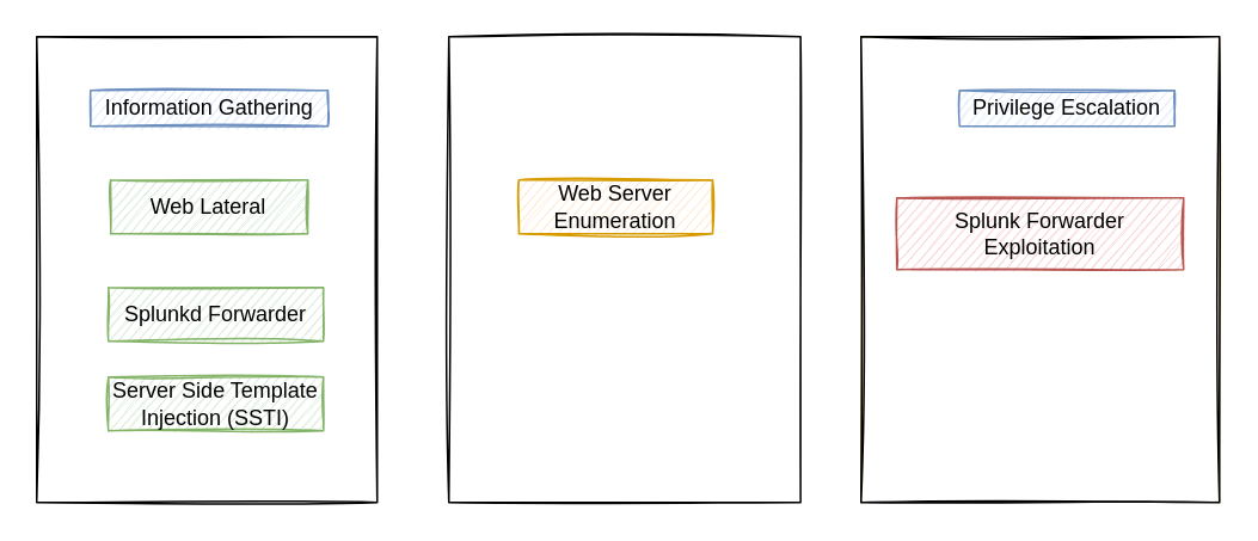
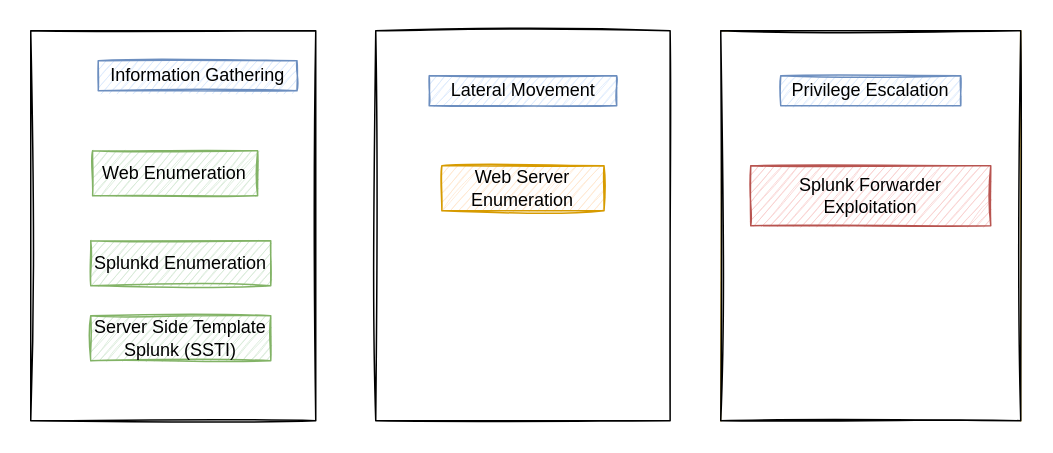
- <mxCell id="14" value="Information Gathering" style="text;html=1;fillColor=#dae8fc;align=center;verticalAlign=middle;whiteSpace=wrap;rounded=0;sketch=1;strokeColor=#6c8ebf;" parent="1" vertex="1"><mxGeometry x="50" y="50" width="132.5" height="20" as="geometry" /></mxCell>
+ <mxCell id="14" value="Information Gathering" style="text;html=1;fillColor=#dae8fc;align=center;verticalAlign=middle;whiteSpace=wrap;rounded=0;sketch=1;strokeColor=#6c8ebf;" parent="1" vertex="1"><mxGeometry x="65" y="40" width="132.5" height="20" as="geometry" /></mxCell>
+ <mxCell id="8" value="Lateral Movement" style="text;html=1;fillColor=#dae8fc;align=center;verticalAlign=middle;whiteSpace=wrap;rounded=0;sketch=1;strokeColor=#6c8ebf;" parent="6" vertex="1"><mxGeometry x="35.63" y="30" width="125" height="20" as="geometry" /></mxCell>
- <mxCell id="4" value="Privilege Escalation" style="text;html=1;fillColor=#dae8fc;align=center;verticalAlign=middle;whiteSpace=wrap;rounded=0;sketch=1;strokeColor=#6c8ebf;" parent="1" vertex="1"><mxGeometry x="535" y="50" width="120" height="20" as="geometry" /></mxCell>
+ <mxCell id="4" value="Privilege Escalation" style="text;html=1;fillColor=#dae8fc;align=center;verticalAlign=middle;whiteSpace=wrap;rounded=0;sketch=1;strokeColor=#6c8ebf;" parent="1" vertex="1"><mxGeometry x="520" y="50" width="120" height="20" as="geometry" /></mxCell>
- <mxCell id="11" value="Web Lateral" style="text;html=1;fillColor=#d5e8d4;align=center;verticalAlign=middle;whiteSpace=wrap;rounded=0;sketch=1;strokeColor=#82b366;" parent="1" vertex="1"><mxGeometry x="61.25" y="100" width="110" height="30" as="geometry" /></mxCell>
+ <mxCell id="11" value="Web Enumeration" style="text;html=1;fillColor=#d5e8d4;align=center;verticalAlign=middle;whiteSpace=wrap;rounded=0;sketch=1;strokeColor=#82b366;" parent="1" vertex="1"><mxGeometry x="61.25" y="100" width="110" height="30" as="geometry" /></mxCell>
- <mxCell id="9" value="Web Server Enumeration" style="text;html=1;fillColor=#ffe6cc;align=center;verticalAlign=middle;whiteSpace=wrap;rounded=0;sketch=1;strokeColor=#d79b00;" parent="6" vertex="1"><mxGeometry x="39.07" y="80" width="108.12" height="30" as="geometry" /></mxCell>
+ <mxCell id="9" value="Web Server Enumeration" style="text;html=1;fillColor=#ffe6cc;align=center;verticalAlign=middle;whiteSpace=wrap;rounded=0;sketch=1;strokeColor=#d79b00;" parent="6" vertex="1"><mxGeometry x="44.07" y="90" width="108.12" height="30" as="geometry" /></mxCell>
- <mxCell id="12" value="Splunkd Forwarder" style="text;html=1;fillColor=#d5e8d4;align=center;verticalAlign=middle;whiteSpace=wrap;rounded=0;sketch=1;strokeColor=#82b366;" parent="1" vertex="1"><mxGeometry x="60" y="160" width="120" height="30" as="geometry" /></mxCell>
+ <mxCell id="12" value="Splunkd Enumeration" style="text;html=1;fillColor=#d5e8d4;align=center;verticalAlign=middle;whiteSpace=wrap;rounded=0;sketch=1;strokeColor=#82b366;" parent="1" vertex="1"><mxGeometry x="60" y="160" width="120" height="30" as="geometry" /></mxCell>
- <mxCell id="15" value="Server Side Template Injection (SSTI)" style="text;html=1;fillColor=#d5e8d4;align=center;verticalAlign=middle;whiteSpace=wrap;rounded=0;sketch=1;strokeColor=#82b366;" parent="1" vertex="1"><mxGeometry x="60" y="210" width="120" height="30" as="geometry" /></mxCell>
+ <mxCell id="15" value="Server Side Template Splunk (SSTI)" style="text;html=1;fillColor=#d5e8d4;align=center;verticalAlign=middle;whiteSpace=wrap;rounded=0;sketch=1;strokeColor=#82b366;" parent="1" vertex="1"><mxGeometry x="60" y="210" width="120" height="30" as="geometry" /></mxCell>
